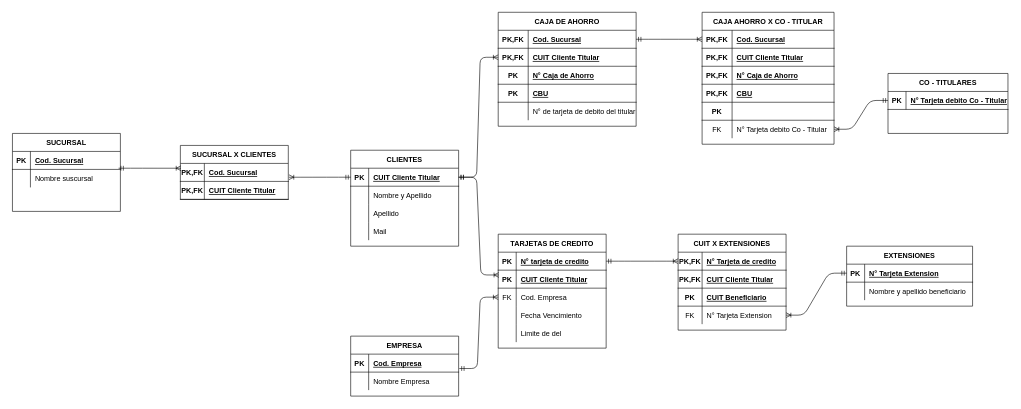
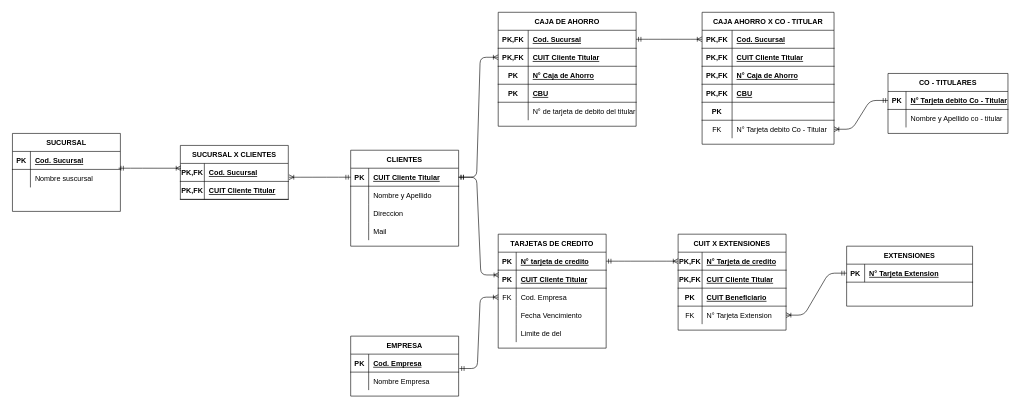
+ <mxCell id="103" value="Nombre y Apellido co - titular" style="shape=partialRectangle;connectable=0;fillColor=none;top=0;left=0;bottom=0;right=0;align=left;spacingLeft=6;overflow=hidden;" vertex="1" parent="101"><mxGeometry x="30" width="170" height="30" as="geometry" /></mxCell>
- <mxCell id="28" value="Apellido" style="shape=partialRectangle;connectable=0;fillColor=none;top=0;left=0;bottom=0;right=0;align=left;spacingLeft=6;overflow=hidden;" vertex="1" parent="26"><mxGeometry x="30" width="150" height="30" as="geometry" /></mxCell>
+ <mxCell id="28" value="Direccion" style="shape=partialRectangle;connectable=0;fillColor=none;top=0;left=0;bottom=0;right=0;align=left;spacingLeft=6;overflow=hidden;" vertex="1" parent="26"><mxGeometry x="30" width="150" height="30" as="geometry" /></mxCell>
- <mxCell id="94" value="Nombre y apellido beneficiario" style="shape=partialRectangle;connectable=0;fillColor=none;top=0;left=0;bottom=0;right=0;align=left;spacingLeft=6;overflow=hidden;" vertex="1" parent="92"><mxGeometry x="30" width="180" height="30" as="geometry" /></mxCell>
